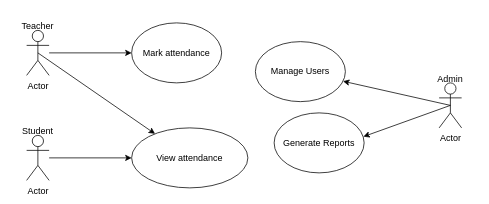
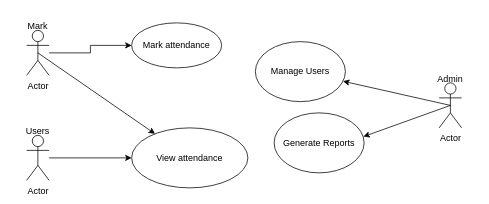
- <mxCell id="15" value="Teacher" style="text;html=1;align=center;verticalAlign=middle;whiteSpace=wrap;rounded=0;" vertex="1" parent="1"><mxGeometry x="20" y="20" width="60" height="30" as="geometry" /></mxCell>
+ <mxCell id="15" value="Mark" style="text;html=1;align=center;verticalAlign=middle;whiteSpace=wrap;rounded=0;" vertex="1" parent="1"><mxGeometry x="20" y="20" width="60" height="30" as="geometry" /></mxCell>
- <mxCell id="11" value="Mark attendance" style="ellipse;whiteSpace=wrap;html=1;" vertex="1" parent="1"><mxGeometry x="175" y="30" width="120" height="80" as="geometry" /></mxCell>
+ <mxCell id="11" value="Mark attendance" style="ellipse;whiteSpace=wrap;html=1;" vertex="1" parent="1"><mxGeometry x="175" y="30" width="120" height="60" as="geometry" /></mxCell>
- <mxCell id="16" value="Student" style="text;html=1;align=center;verticalAlign=middle;whiteSpace=wrap;rounded=0;" vertex="1" parent="1"><mxGeometry x="20" y="160" width="60" height="30" as="geometry" /></mxCell>
+ <mxCell id="16" value="Users" style="text;html=1;align=center;verticalAlign=middle;whiteSpace=wrap;rounded=0;" vertex="1" parent="1"><mxGeometry x="20" y="160" width="60" height="30" as="geometry" /></mxCell>
